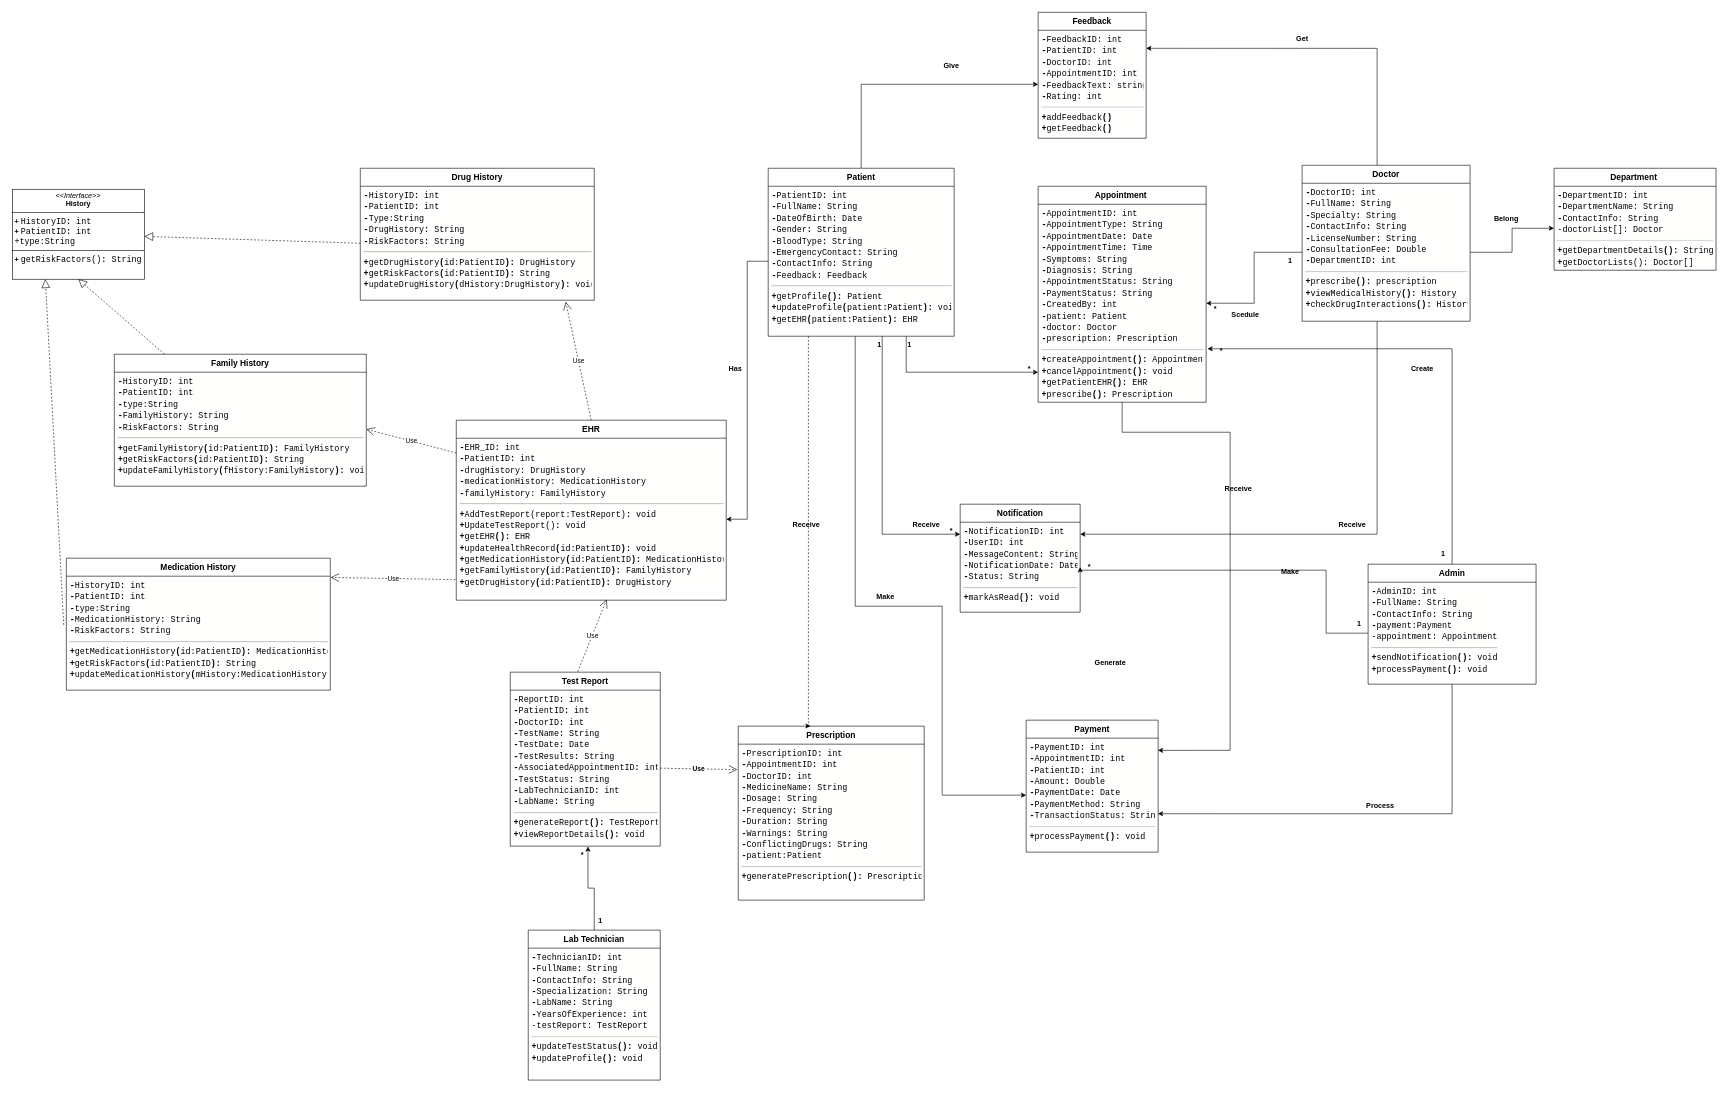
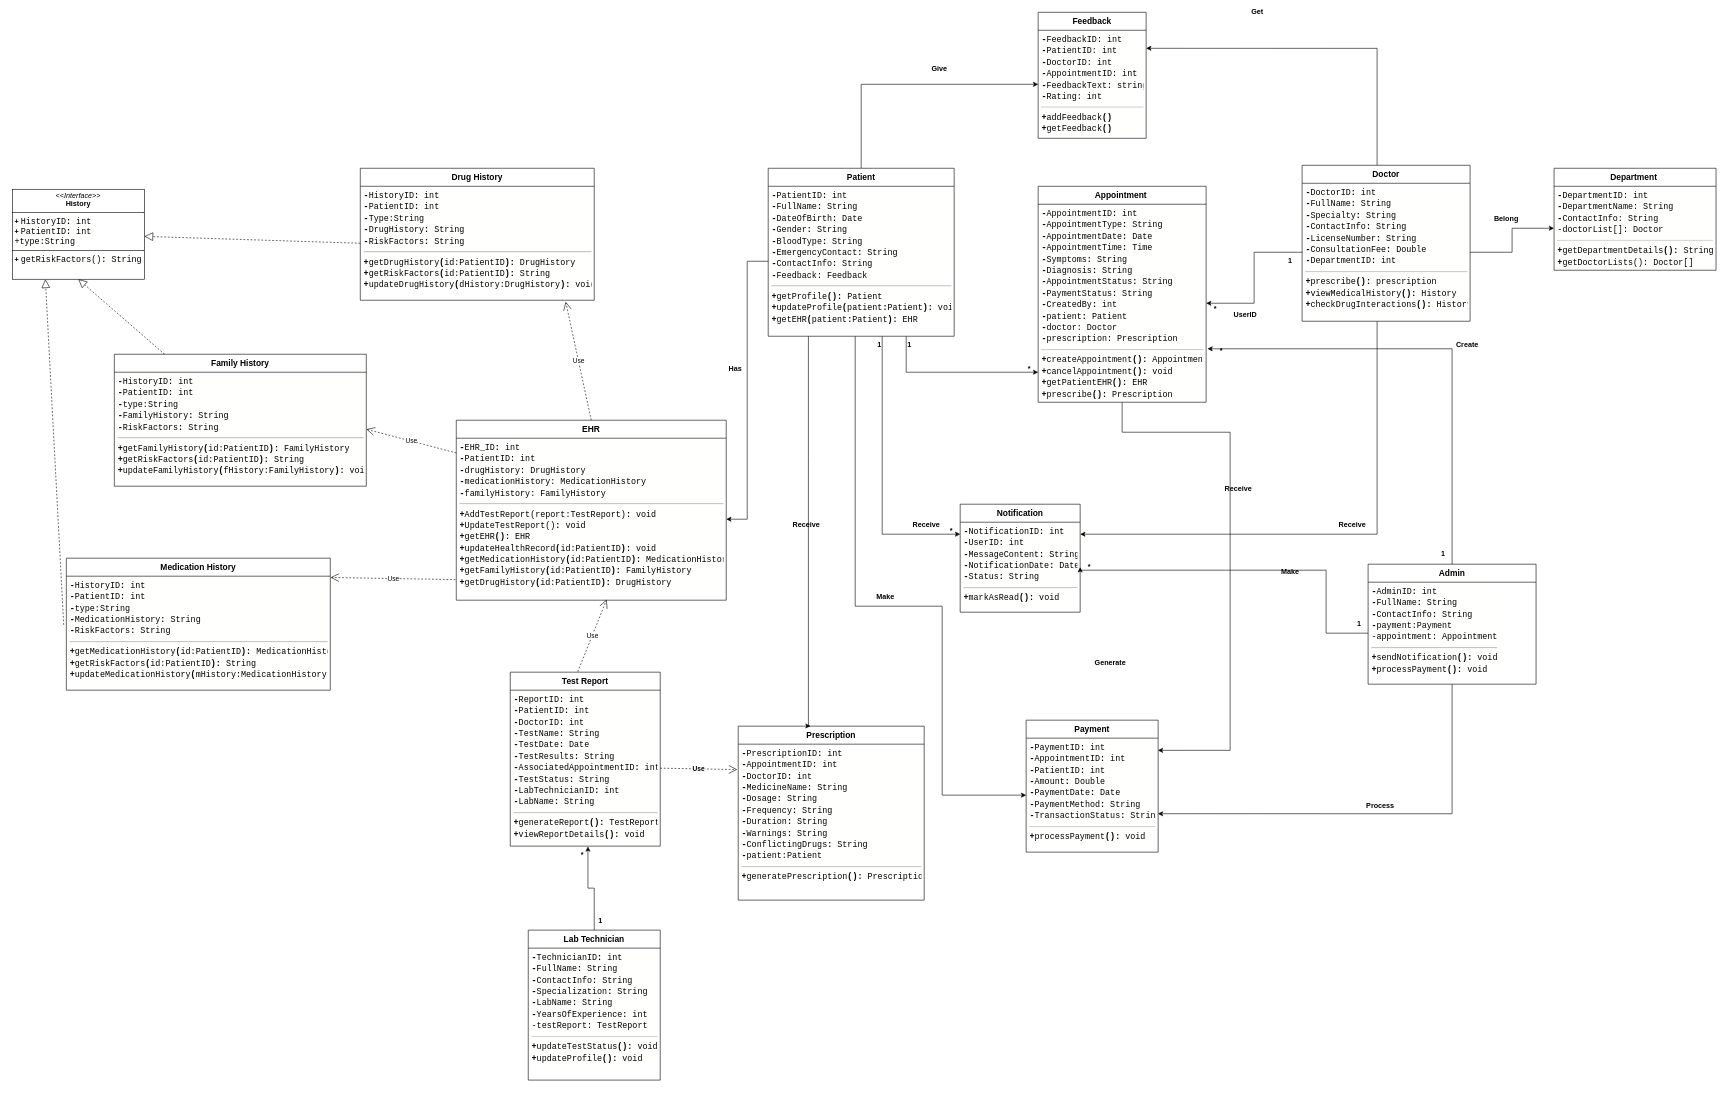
- <mxCell id="53" value="&lt;b&gt;Get&lt;/b&gt;" style="text;html=1;align=center;verticalAlign=middle;resizable=0;points=[];autosize=1;strokeColor=none;fillColor=none;" parent="1" vertex="1"><mxGeometry x="2150" y="50" width="40" height="30" as="geometry" /></mxCell>
+ <mxCell id="53" value="&lt;b&gt;Get&lt;/b&gt;" style="text;html=1;align=center;verticalAlign=middle;resizable=0;points=[];autosize=1;strokeColor=none;fillColor=none;" parent="1" vertex="1"><mxGeometry x="2075" y="5" width="40" height="30" as="geometry" /></mxCell>
- <mxCell id="44" value="&lt;b&gt;Give&lt;/b&gt;" style="text;html=1;align=center;verticalAlign=middle;resizable=0;points=[];autosize=1;strokeColor=none;fillColor=none;" parent="1" vertex="1"><mxGeometry x="1560" y="95" width="50" height="30" as="geometry" /></mxCell>
+ <mxCell id="44" value="&lt;b&gt;Give&lt;/b&gt;" style="text;html=1;align=center;verticalAlign=middle;resizable=0;points=[];autosize=1;strokeColor=none;fillColor=none;" parent="1" vertex="1"><mxGeometry x="1540" y="100" width="50" height="30" as="geometry" /></mxCell>
- <mxCell id="41" value="&lt;b&gt;Scedule&lt;/b&gt;" style="text;html=1;align=center;verticalAlign=middle;resizable=0;points=[];autosize=1;strokeColor=none;fillColor=none;" parent="1" vertex="1"><mxGeometry x="2040" y="510" width="70" height="30" as="geometry" /></mxCell>
+ <mxCell id="41" value="&lt;b&gt;UserID&lt;/b&gt;" style="text;html=1;align=center;verticalAlign=middle;resizable=0;points=[];autosize=1;strokeColor=none;fillColor=none;" parent="1" vertex="1"><mxGeometry x="2040" y="510" width="70" height="30" as="geometry" /></mxCell>
- <mxCell id="55" value="&lt;b&gt;Create&lt;/b&gt;" style="text;html=1;align=center;verticalAlign=middle;resizable=0;points=[];autosize=1;strokeColor=none;fillColor=none;" vertex="1" parent="1"><mxGeometry x="2340" y="600" width="60" height="30" as="geometry" /></mxCell>
+ <mxCell id="55" value="&lt;b&gt;Create&lt;/b&gt;" style="text;html=1;align=center;verticalAlign=middle;resizable=0;points=[];autosize=1;strokeColor=none;fillColor=none;" vertex="1" parent="1"><mxGeometry x="2415" y="560" width="60" height="30" as="geometry" /></mxCell>
- <mxCell id="45" style="edgeStyle=orthogonalEdgeStyle;rounded=0;orthogonalLoop=1;jettySize=auto;html=1;entryX=0.389;entryY=-0.001;entryDx=0;entryDy=0;entryPerimeter=0;dashed=1;" parent="1" source="9" target="14" edge="1"><mxGeometry relative="1" as="geometry"><Array as="points"><mxPoint x="1347" y="760" /><mxPoint x="1347" y="760" /></Array></mxGeometry></mxCell>
+ <mxCell id="45" style="edgeStyle=orthogonalEdgeStyle;rounded=0;orthogonalLoop=1;jettySize=auto;html=1;entryX=0.389;entryY=-0.001;entryDx=0;entryDy=0;entryPerimeter=0;" parent="1" source="9" target="14" edge="1"><mxGeometry relative="1" as="geometry"><Array as="points"><mxPoint x="1347" y="760" /><mxPoint x="1347" y="760" /></Array></mxGeometry></mxCell>
